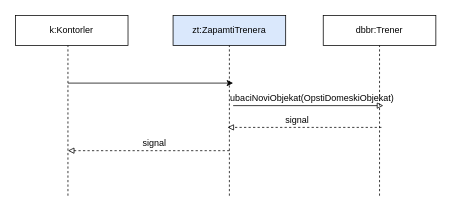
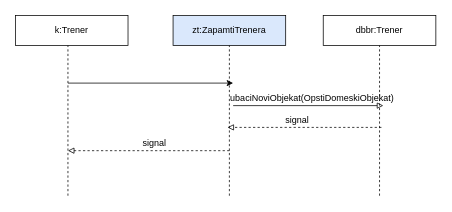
- <mxCell id="2" value="&lt;font style=&quot;font-size: 12px&quot;&gt;k:Kontorler&lt;/font&gt;" style="rounded=0;whiteSpace=wrap;html=1;" parent="1" vertex="1"><mxGeometry x="20" y="20" width="150" height="40" as="geometry" /></mxCell>
+ <mxCell id="2" value="&lt;font style=&quot;font-size: 12px&quot;&gt;k:Trener&lt;/font&gt;" style="rounded=0;whiteSpace=wrap;html=1;" parent="1" vertex="1"><mxGeometry x="20" y="20" width="150" height="40" as="geometry" /></mxCell>
